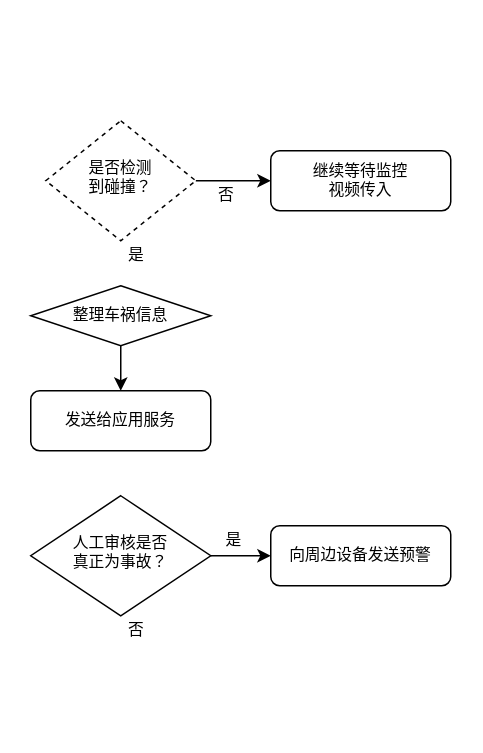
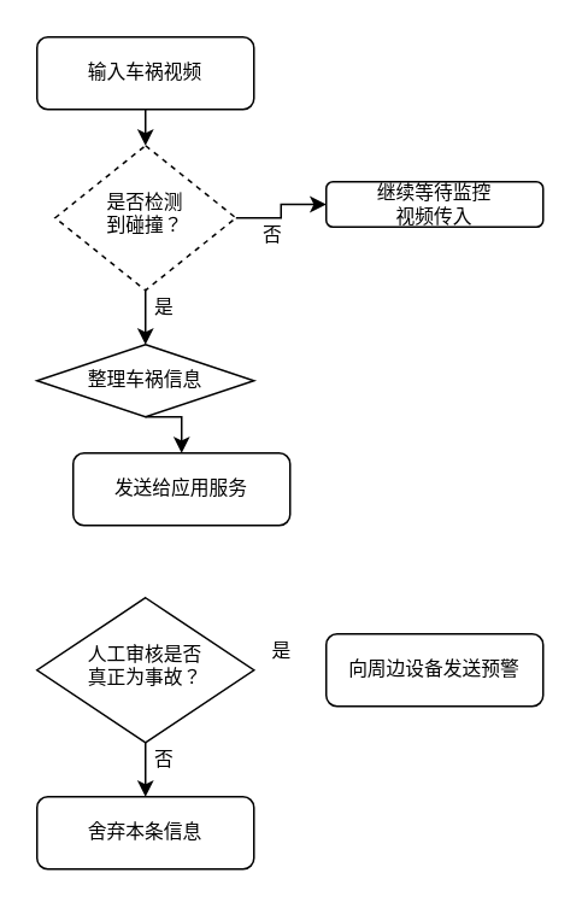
+ <mxCell id="3" value="输入车祸视频" style="rounded=1;whiteSpace=wrap;html=1;fontSize=10.5;glass=0;strokeWidth=1;shadow=0;fontFamily=宋体;" parent="1" vertex="1"><mxGeometry x="20" y="20" width="120" height="40" as="geometry" /></mxCell>
+ <mxCell id="2" style="edgeStyle=orthogonalEdgeStyle;rounded=0;orthogonalLoop=1;jettySize=auto;html=1;exitX=0.5;exitY=1;exitDx=0;exitDy=0;entryX=0.5;entryY=0;entryDx=0;entryDy=0;fontFamily=宋体;fontSize=10.5;" edge="1" parent="1" source="3" target="6"><mxGeometry relative="1" as="geometry" /></mxCell>
- <mxCell id="7" value="继续等待监控&lt;br style=&quot;font-size: 10.5px;&quot;&gt;视频传入" style="rounded=1;whiteSpace=wrap;html=1;fontSize=10.5;glass=0;strokeWidth=1;shadow=0;fontFamily=宋体;" parent="1" vertex="1"><mxGeometry x="180" y="100" width="120" height="40" as="geometry" /></mxCell>
+ <mxCell id="7" value="继续等待监控&lt;br style=&quot;font-size: 10.5px;&quot;&gt;视频传入" style="rounded=1;whiteSpace=wrap;html=1;fontSize=10.5;glass=0;strokeWidth=1;shadow=0;fontFamily=宋体;" parent="1" vertex="1"><mxGeometry x="180" y="100" width="120" height="25" as="geometry" /></mxCell>
+ <mxCell id="4" style="edgeStyle=orthogonalEdgeStyle;rounded=0;orthogonalLoop=1;jettySize=auto;html=1;exitX=0.5;exitY=1;exitDx=0;exitDy=0;fontFamily=宋体;fontSize=10.5;" edge="1" parent="1" source="6" target="14"><mxGeometry relative="1" as="geometry" /></mxCell>
- <mxCell id="15" value="发送给应用服务" style="rounded=1;whiteSpace=wrap;html=1;fontSize=10.5;glass=0;strokeWidth=1;shadow=0;fontFamily=宋体;" vertex="1" parent="1"><mxGeometry x="20" y="260" width="120" height="40" as="geometry" /></mxCell>
+ <mxCell id="15" value="发送给应用服务" style="rounded=1;whiteSpace=wrap;html=1;fontSize=10.5;glass=0;strokeWidth=1;shadow=0;fontFamily=宋体;" vertex="1" parent="1"><mxGeometry x="40" y="250" width="120" height="40" as="geometry" /></mxCell>
- <mxCell id="8" style="edgeStyle=orthogonalEdgeStyle;rounded=0;orthogonalLoop=1;jettySize=auto;html=1;exitX=1;exitY=0.5;exitDx=0;exitDy=0;entryX=0;entryY=0.5;entryDx=0;entryDy=0;fontFamily=宋体;fontSize=10.5;" edge="1" parent="1" source="10" target="12"><mxGeometry relative="1" as="geometry" /></mxCell>
+ <mxCell id="9" style="edgeStyle=orthogonalEdgeStyle;rounded=0;orthogonalLoop=1;jettySize=auto;html=1;exitX=0.5;exitY=1;exitDx=0;exitDy=0;entryX=0.5;entryY=0;entryDx=0;entryDy=0;fontFamily=宋体;fontSize=10.5;" edge="1" parent="1" source="10" target="11"><mxGeometry relative="1" as="geometry" /></mxCell>
+ <mxCell id="11" value="舍弃本条信息" style="rounded=1;whiteSpace=wrap;html=1;fontSize=10.5;glass=0;strokeWidth=1;shadow=0;fontFamily=宋体;" vertex="1" parent="1"><mxGeometry x="20" y="440" width="120" height="40" as="geometry" /></mxCell>
